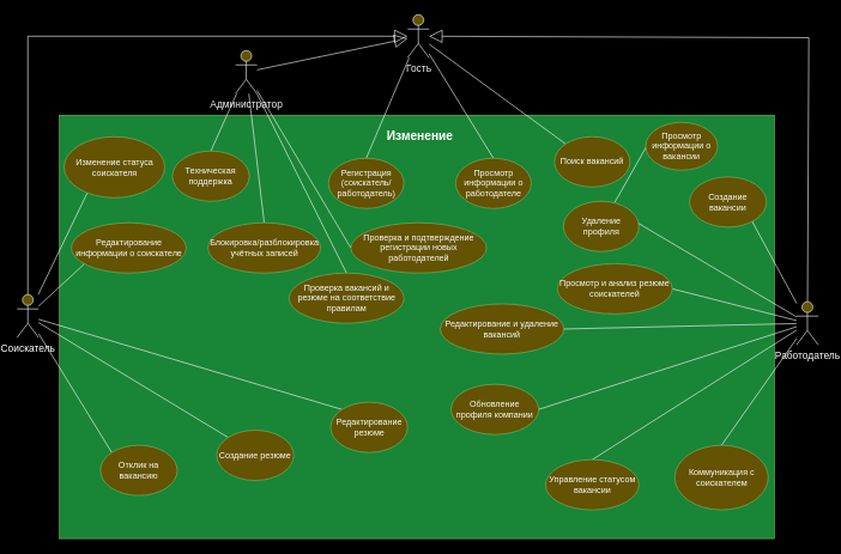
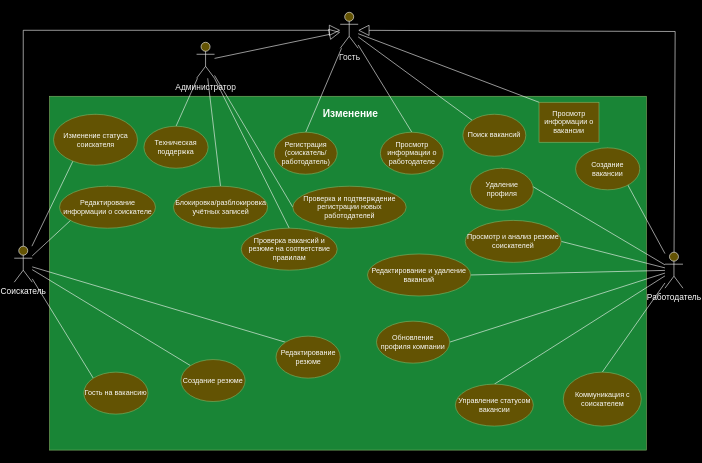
- <mxCell id="7" value="Просмотр информации о вакансии" style="ellipse;whiteSpace=wrap;html=1;fillColor=#635303;strokeColor=#82b366;fontColor=#FCFCFC;fontStyle=0" parent="1" vertex="1"><mxGeometry x="895" y="170" width="100" height="66.67" as="geometry" /></mxCell>
+ <mxCell id="7" value="Просмотр информации о вакансии" style="whiteSpace=wrap;html=1;fillColor=#635303;strokeColor=#82b366;fontColor=#FCFCFC;fontStyle=0;rounded=0;" parent="1" vertex="1"><mxGeometry x="895" y="170" width="100" height="66.67" as="geometry" /></mxCell>
- <mxCell id="6" style="rounded=0;orthogonalLoop=1;jettySize=auto;html=1;exitX=0;exitY=0;exitDx=0;exitDy=0;endArrow=none;endFill=0;strokeColor=#FAFAFA;" parent="1" source="7" target="49" edge="1"><mxGeometry relative="1" as="geometry" /></mxCell>
+ <mxCell id="6" style="rounded=0;orthogonalLoop=1;jettySize=auto;html=1;exitX=0;exitY=0;exitDx=0;exitDy=0;endArrow=none;endFill=0;strokeColor=#FAFAFA;" parent="1" source="7" target="3" edge="1"><mxGeometry relative="1" as="geometry" /></mxCell>
- <mxCell id="35" value="Отклик на вакансию" style="ellipse;whiteSpace=wrap;html=1;fillColor=#635303;strokeColor=#82b366;fontColor=#FCFCFC;fontStyle=0" parent="1" vertex="1"><mxGeometry x="136" y="620" width="107" height="70" as="geometry" /></mxCell>
+ <mxCell id="35" value="Гость на вакансию" style="ellipse;whiteSpace=wrap;html=1;fillColor=#635303;strokeColor=#82b366;fontColor=#FCFCFC;fontStyle=0" parent="1" vertex="1"><mxGeometry x="136" y="620" width="107" height="70" as="geometry" /></mxCell>
